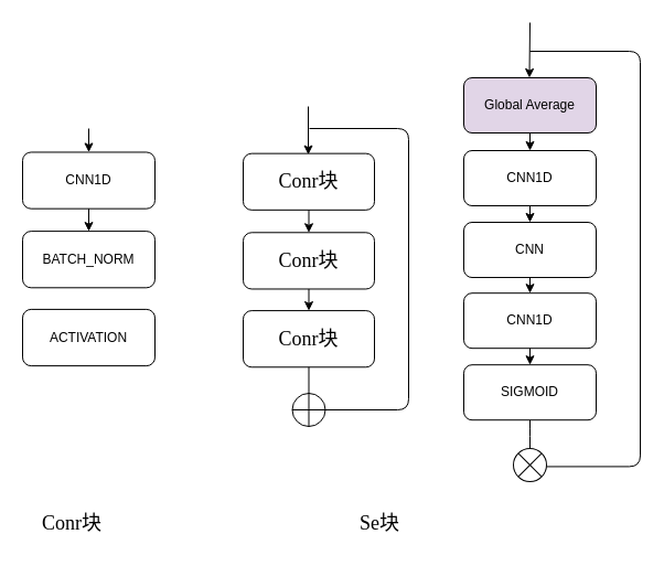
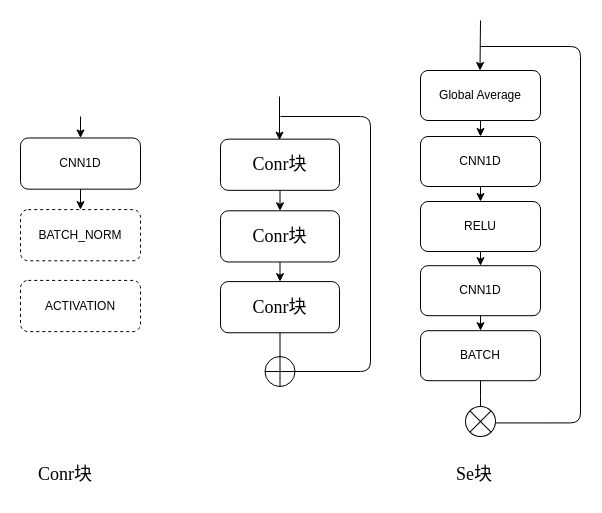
- <mxCell id="31" value="Global Average" style="rounded=1;whiteSpace=wrap;html=1;fillColor=#e1d5e7;" parent="1" vertex="1"><mxGeometry x="420" y="70" width="120" height="50.009" as="geometry" /></mxCell>
+ <mxCell id="31" value="Global Average" style="rounded=1;whiteSpace=wrap;html=1;" parent="1" vertex="1"><mxGeometry x="420" y="70" width="120" height="50.009" as="geometry" /></mxCell>
- <mxCell id="24" value="CNN" style="whiteSpace=wrap;html=1;rounded=1;" parent="22" vertex="1"><mxGeometry y="65.012" width="120" height="50.009" as="geometry" /></mxCell>
+ <mxCell id="24" value="RELU" style="whiteSpace=wrap;html=1;rounded=1;" parent="22" vertex="1"><mxGeometry y="65.012" width="120" height="50.009" as="geometry" /></mxCell>
- <mxCell id="4" value="BATCH_NORM" style="whiteSpace=wrap;html=1;rounded=1;" parent="2" vertex="1"><mxGeometry y="63.124" width="120" height="51.176" as="geometry" /></mxCell>
+ <mxCell id="4" value="BATCH_NORM" style="whiteSpace=wrap;html=1;rounded=1;dashed=1;" parent="2" vertex="1"><mxGeometry y="63.124" width="120" height="51.176" as="geometry" /></mxCell>
- <mxCell id="6" value="ACTIVATION" style="whiteSpace=wrap;html=1;rounded=1;" parent="2" vertex="1"><mxGeometry y="133.918" width="120" height="51.176" as="geometry" /></mxCell>
+ <mxCell id="6" value="ACTIVATION" style="whiteSpace=wrap;html=1;rounded=1;dashed=1;" parent="2" vertex="1"><mxGeometry y="133.918" width="120" height="51.176" as="geometry" /></mxCell>
- <mxCell id="28" value="SIGMOID" style="whiteSpace=wrap;html=1;rounded=1;" parent="22" vertex="1"><mxGeometry y="194.202" width="120" height="50.009" as="geometry" /></mxCell>
+ <mxCell id="28" value="BATCH" style="whiteSpace=wrap;html=1;rounded=1;" parent="22" vertex="1"><mxGeometry y="194.202" width="120" height="50.009" as="geometry" /></mxCell>
- <mxCell id="16" value="Se块" style="text;strokeColor=none;fillColor=none;align=left;verticalAlign=top;spacingLeft=4;spacingRight=4;overflow=hidden;rotatable=0;points=[[0,0.5],[1,0.5]];portConstraint=eastwest;rounded=1;fontFamily=Times New Roman;fontSize=18;" parent="1" vertex="1"><mxGeometry x="320" y="456" width="90" height="35" as="geometry" /></mxCell>
+ <mxCell id="16" value="Se块" style="text;strokeColor=none;fillColor=none;align=left;verticalAlign=top;spacingLeft=4;spacingRight=4;overflow=hidden;rotatable=0;points=[[0,0.5],[1,0.5]];portConstraint=eastwest;rounded=1;fontFamily=Times New Roman;fontSize=18;" parent="1" vertex="1"><mxGeometry x="450" y="456" width="90" height="35" as="geometry" /></mxCell>
